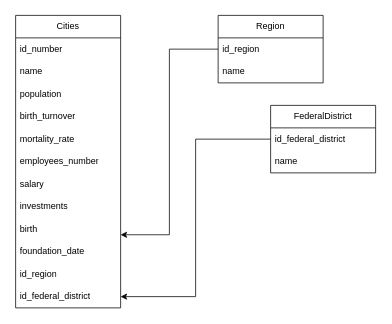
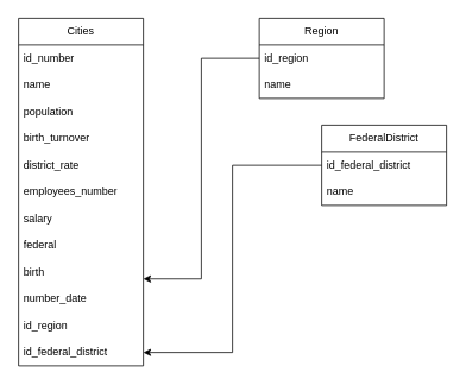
- <mxCell id="7" value="mortality_rate" style="text;strokeColor=none;fillColor=none;align=left;verticalAlign=middle;spacingLeft=4;spacingRight=4;overflow=hidden;points=[[0,0.5],[1,0.5]];portConstraint=eastwest;rotatable=0;whiteSpace=wrap;html=1;" vertex="1" parent="2"><mxGeometry y="150" width="140" height="30" as="geometry" /></mxCell>
+ <mxCell id="7" value="district_rate" style="text;strokeColor=none;fillColor=none;align=left;verticalAlign=middle;spacingLeft=4;spacingRight=4;overflow=hidden;points=[[0,0.5],[1,0.5]];portConstraint=eastwest;rotatable=0;whiteSpace=wrap;html=1;" vertex="1" parent="2"><mxGeometry y="150" width="140" height="30" as="geometry" /></mxCell>
- <mxCell id="10" value="investments" style="text;strokeColor=none;fillColor=none;align=left;verticalAlign=middle;spacingLeft=4;spacingRight=4;overflow=hidden;points=[[0,0.5],[1,0.5]];portConstraint=eastwest;rotatable=0;whiteSpace=wrap;html=1;" vertex="1" parent="2"><mxGeometry y="240" width="140" height="30" as="geometry" /></mxCell>
+ <mxCell id="10" value="federal" style="text;strokeColor=none;fillColor=none;align=left;verticalAlign=middle;spacingLeft=4;spacingRight=4;overflow=hidden;points=[[0,0.5],[1,0.5]];portConstraint=eastwest;rotatable=0;whiteSpace=wrap;html=1;" vertex="1" parent="2"><mxGeometry y="240" width="140" height="30" as="geometry" /></mxCell>
- <mxCell id="12" value="&lt;div&gt;foundation_date&lt;/div&gt;" style="text;strokeColor=none;fillColor=none;align=left;verticalAlign=middle;spacingLeft=4;spacingRight=4;overflow=hidden;points=[[0,0.5],[1,0.5]];portConstraint=eastwest;rotatable=0;whiteSpace=wrap;html=1;" parent="2" vertex="1"><mxGeometry y="300" width="140" height="30" as="geometry" /></mxCell>
+ <mxCell id="12" value="&lt;div&gt;number_date&lt;/div&gt;" style="text;strokeColor=none;fillColor=none;align=left;verticalAlign=middle;spacingLeft=4;spacingRight=4;overflow=hidden;points=[[0,0.5],[1,0.5]];portConstraint=eastwest;rotatable=0;whiteSpace=wrap;html=1;" parent="2" vertex="1"><mxGeometry y="300" width="140" height="30" as="geometry" /></mxCell>
